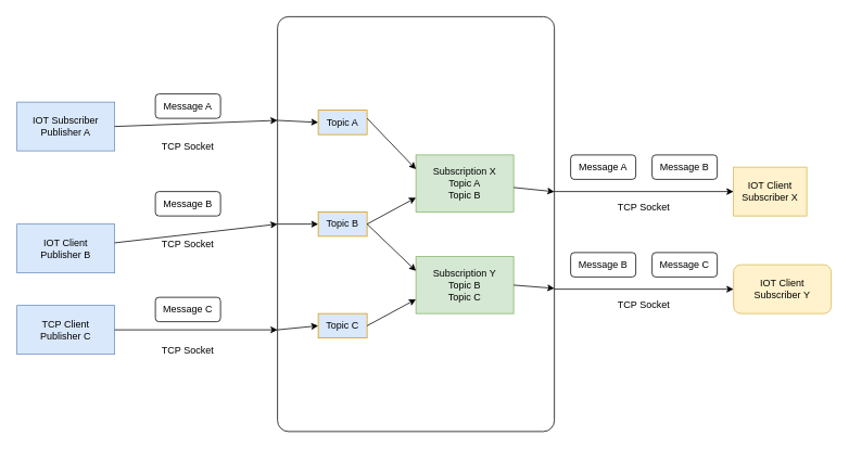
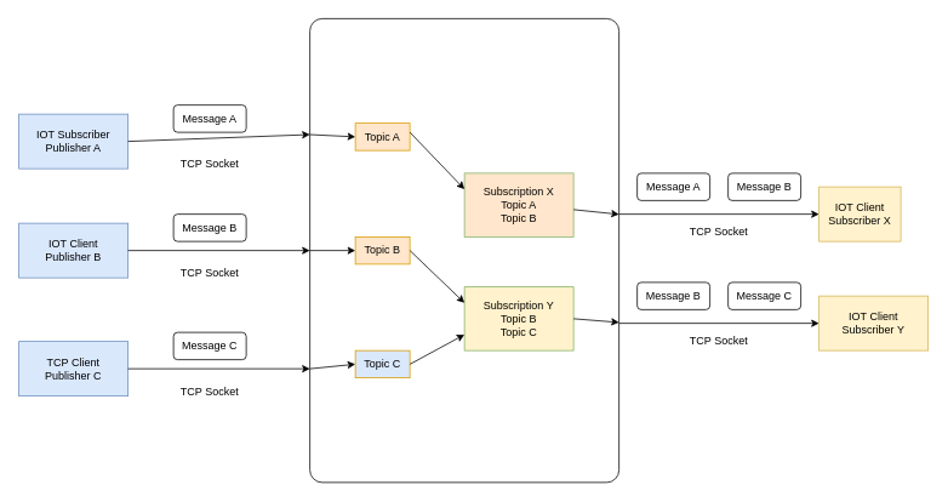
- <mxCell id="10" value="Topic A" style="rounded=0;whiteSpace=wrap;html=1;fillColor=#dae8fc;strokeColor=#d79b00;" parent="1" vertex="1"><mxGeometry x="390" y="135" width="60" height="30" as="geometry" /></mxCell>
+ <mxCell id="10" value="Topic A" style="rounded=0;whiteSpace=wrap;html=1;fillColor=#ffe6cc;strokeColor=#d79b00;" parent="1" vertex="1"><mxGeometry x="390" y="135" width="60" height="30" as="geometry" /></mxCell>
- <mxCell id="13" value="&lt;div&gt;Subscription X&lt;/div&gt;&lt;div&gt;Topic A&lt;/div&gt;&lt;div&gt;Topic B&lt;br&gt;&lt;/div&gt;" style="rounded=0;whiteSpace=wrap;html=1;fillColor=#d5e8d4;strokeColor=#82b366;" parent="1" vertex="1"><mxGeometry x="510" y="190" width="120" height="70" as="geometry" /></mxCell>
+ <mxCell id="13" value="&lt;div&gt;Subscription X&lt;/div&gt;&lt;div&gt;Topic A&lt;/div&gt;&lt;div&gt;Topic B&lt;br&gt;&lt;/div&gt;" style="rounded=0;whiteSpace=wrap;html=1;fillColor=#ffe6cc;strokeColor=#82b366;" parent="1" vertex="1"><mxGeometry x="510" y="190" width="120" height="70" as="geometry" /></mxCell>
- <mxCell id="33" value="" style="endArrow=classic;html=1;rounded=0;exitX=1;exitY=0.5;exitDx=0;exitDy=0;entryX=0;entryY=0.75;entryDx=0;entryDy=0;" parent="1" source="12" target="13" edge="1"><mxGeometry width="50" height="50" relative="1" as="geometry"><mxPoint x="490" y="305" as="sourcePoint" /><mxPoint x="540" y="255" as="targetPoint" /></mxGeometry></mxCell>
- <mxCell id="12" value="Topic B" style="rounded=0;whiteSpace=wrap;html=1;fillColor=#dae8fc;strokeColor=#d79b00;" parent="1" vertex="1"><mxGeometry x="390" y="260" width="60" height="30" as="geometry" /></mxCell>
+ <mxCell id="12" value="Topic B" style="rounded=0;whiteSpace=wrap;html=1;fillColor=#ffe6cc;strokeColor=#d79b00;" parent="1" vertex="1"><mxGeometry x="390" y="260" width="60" height="30" as="geometry" /></mxCell>
- <mxCell id="7" value="&lt;div&gt;IOT Client &lt;br&gt;&lt;/div&gt;&lt;div&gt;Publisher B&lt;br&gt;&lt;/div&gt;" style="rounded=0;whiteSpace=wrap;html=1;fillColor=#dae8fc;strokeColor=#6c8ebf;" parent="1" vertex="1"><mxGeometry x="20" y="275" width="120" height="60" as="geometry" /></mxCell>
+ <mxCell id="7" value="&lt;div&gt;IOT Client &lt;br&gt;&lt;/div&gt;&lt;div&gt;Publisher B&lt;br&gt;&lt;/div&gt;" style="rounded=0;whiteSpace=wrap;html=1;fillColor=#dae8fc;strokeColor=#6c8ebf;" parent="1" vertex="1"><mxGeometry x="20" y="245" width="120" height="60" as="geometry" /></mxCell>
- <mxCell id="24" value="&lt;div&gt;Subscription Y&lt;br&gt;&lt;/div&gt;&lt;div&gt;Topic B&lt;br&gt;&lt;/div&gt;&lt;div&gt;Topic C&lt;br&gt;&lt;/div&gt;" style="rounded=0;whiteSpace=wrap;html=1;fillColor=#d5e8d4;strokeColor=#82b366;" parent="1" vertex="1"><mxGeometry x="510" y="315" width="120" height="70" as="geometry" /></mxCell>
+ <mxCell id="24" value="&lt;div&gt;Subscription Y&lt;br&gt;&lt;/div&gt;&lt;div&gt;Topic B&lt;br&gt;&lt;/div&gt;&lt;div&gt;Topic C&lt;br&gt;&lt;/div&gt;" style="rounded=0;whiteSpace=wrap;html=1;fillColor=#fff2cc;strokeColor=#82b366;" parent="1" vertex="1"><mxGeometry x="510" y="315" width="120" height="70" as="geometry" /></mxCell>
- <mxCell id="27" value="&lt;div&gt;IOT Client &lt;br&gt;&lt;/div&gt;&lt;div&gt;Subscriber Y&lt;br&gt;&lt;/div&gt;" style="whiteSpace=wrap;html=1;fillColor=#fff2cc;strokeColor=#d6b656;rounded=1;" parent="1" vertex="1"><mxGeometry x="900" y="325" width="120" height="60" as="geometry" /></mxCell>
+ <mxCell id="27" value="&lt;div&gt;IOT Client &lt;br&gt;&lt;/div&gt;&lt;div&gt;Subscriber Y&lt;br&gt;&lt;/div&gt;" style="rounded=0;whiteSpace=wrap;html=1;fillColor=#fff2cc;strokeColor=#d6b656;" parent="1" vertex="1"><mxGeometry x="900" y="325" width="120" height="60" as="geometry" /></mxCell>
